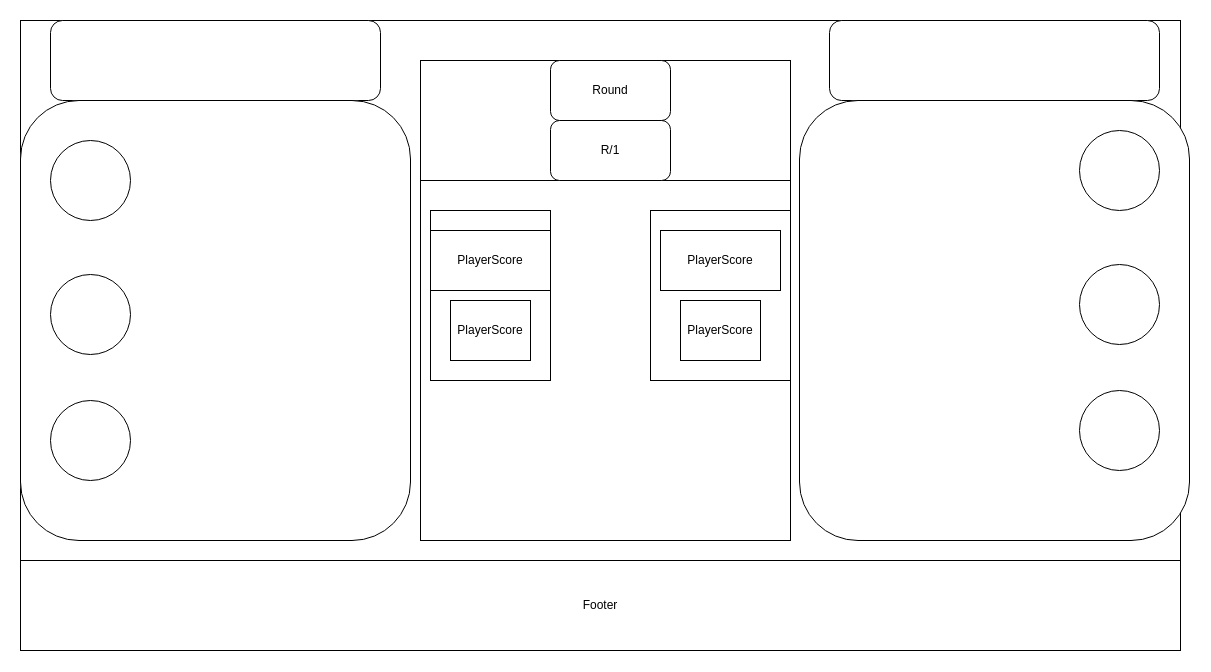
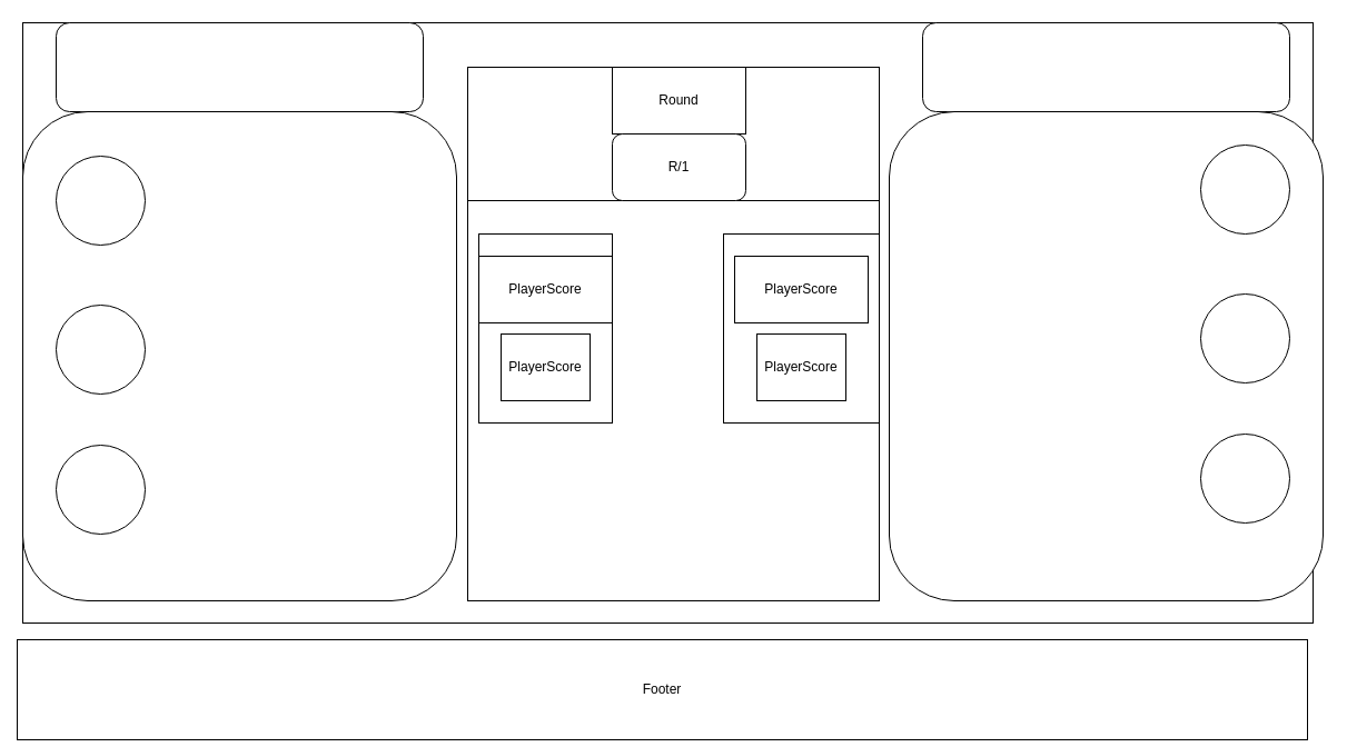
- <mxCell id="17" value="Round" style="rounded=1;whiteSpace=wrap;html=1;" vertex="1" parent="1"><mxGeometry x="550" y="60" width="120" height="60" as="geometry" /></mxCell>
+ <mxCell id="17" value="Round" style="whiteSpace=wrap;html=1;rounded=0;" vertex="1" parent="1"><mxGeometry x="550" y="60" width="120" height="60" as="geometry" /></mxCell>
- <mxCell id="23" value="Footer" style="rounded=0;whiteSpace=wrap;html=1;" vertex="1" parent="1"><mxGeometry y="560" width="1160" height="90" as="geometry" x="20" /></mxCell>
+ <mxCell id="23" value="Footer" style="rounded=0;whiteSpace=wrap;html=1;" vertex="1" parent="1"><mxGeometry x="15" y="575" width="1160" height="90" as="geometry" /></mxCell>
